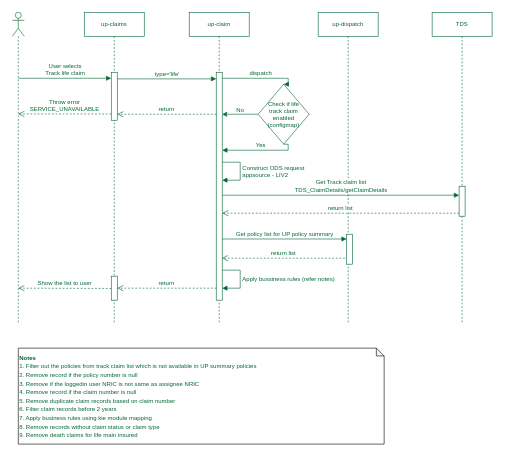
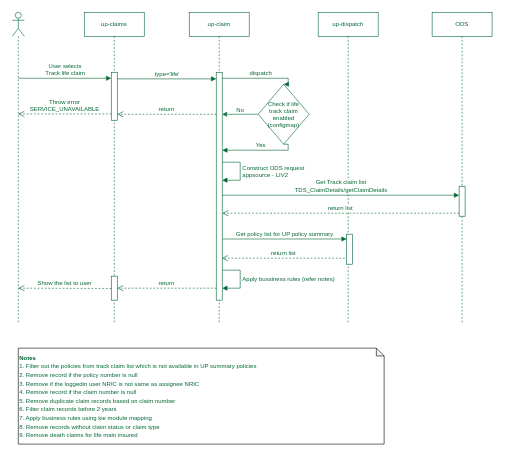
- <mxCell id="10" value="TDS" style="shape=umlLifeline;perimeter=lifelinePerimeter;whiteSpace=wrap;html=1;container=1;dropTarget=0;collapsible=0;recursiveResize=0;outlineConnect=0;portConstraint=eastwest;newEdgeStyle={&quot;curved&quot;:0,&quot;rounded&quot;:0};strokeColor=#006633;fontColor=#006633;fontSize=10;" parent="1" vertex="1"><mxGeometry x="720" y="20" width="100" height="520" as="geometry" /></mxCell>
+ <mxCell id="10" value="ODS" style="shape=umlLifeline;perimeter=lifelinePerimeter;whiteSpace=wrap;html=1;container=1;dropTarget=0;collapsible=0;recursiveResize=0;outlineConnect=0;portConstraint=eastwest;newEdgeStyle={&quot;curved&quot;:0,&quot;rounded&quot;:0};strokeColor=#006633;fontColor=#006633;fontSize=10;" parent="1" vertex="1"><mxGeometry x="720" y="20" width="100" height="520" as="geometry" /></mxCell>
